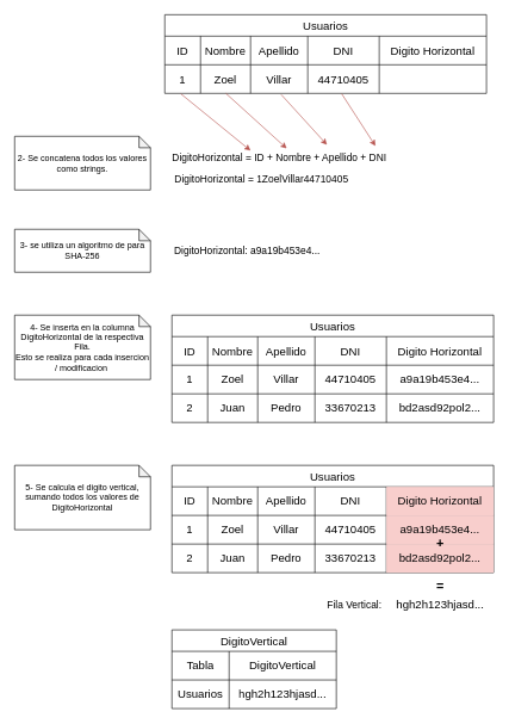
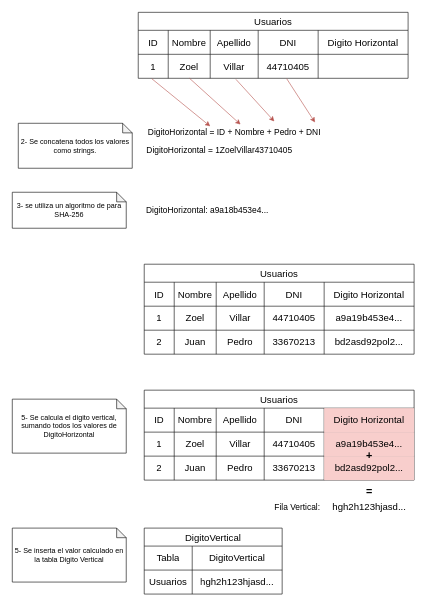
- <mxCell id="15" value="DigitoHorizontal = ID + Nombre + Apellido + DNI" style="text;html=1;align=center;verticalAlign=middle;resizable=0;points=[];autosize=1;strokeColor=none;fillColor=none;fontSize=14;" vertex="1" parent="1"><mxGeometry x="230" y="205" width="320" height="30" as="geometry" /></mxCell>
+ <mxCell id="15" value="DigitoHorizontal = ID + Nombre + Pedro + DNI" style="text;html=1;align=center;verticalAlign=middle;resizable=0;points=[];autosize=1;strokeColor=none;fillColor=none;fontSize=14;" vertex="1" parent="1"><mxGeometry x="230" y="205" width="320" height="30" as="geometry" /></mxCell>
- <mxCell id="21" value="2- Se concatena todos los valores como strings." style="shape=note;whiteSpace=wrap;html=1;backgroundOutline=1;darkOpacity=0.05;size=16;" vertex="1" parent="1"><mxGeometry x="20" y="190" width="190" height="75" as="geometry" /></mxCell>
+ <mxCell id="21" value="2- Se concatena todos los valores como strings." style="shape=note;whiteSpace=wrap;html=1;backgroundOutline=1;darkOpacity=0.05;size=16;" vertex="1" parent="1"><mxGeometry x="30" y="205" width="190" height="75" as="geometry" /></mxCell>
- <mxCell id="20" value="DigitoHorizontal = 1ZoelVillar44710405" style="text;html=1;align=center;verticalAlign=middle;resizable=0;points=[];autosize=1;strokeColor=none;fillColor=none;fontSize=14;" vertex="1" parent="1"><mxGeometry x="230" y="235" width="270" height="30" as="geometry" /></mxCell>
+ <mxCell id="20" value="DigitoHorizontal = 1ZoelVillar43710405" style="text;html=1;align=center;verticalAlign=middle;resizable=0;points=[];autosize=1;strokeColor=none;fillColor=none;fontSize=14;" vertex="1" parent="1"><mxGeometry x="230" y="235" width="270" height="30" as="geometry" /></mxCell>
- <mxCell id="23" value="DigitoHorizontal:&amp;nbsp;a9a19b453e4..." style="text;html=1;align=center;verticalAlign=middle;resizable=0;points=[];autosize=1;strokeColor=none;fillColor=none;fontSize=14;" vertex="1" parent="1"><mxGeometry x="230" y="335" width="230" height="30" as="geometry" /></mxCell>
+ <mxCell id="23" value="DigitoHorizontal:&amp;nbsp;a9a18b453e4..." style="text;html=1;align=center;verticalAlign=middle;resizable=0;points=[];autosize=1;strokeColor=none;fillColor=none;fontSize=14;" vertex="1" parent="1"><mxGeometry x="230" y="335" width="230" height="30" as="geometry" /></mxCell>
- <mxCell id="24" value="4-&amp;nbsp;Se inserta en la columna DigitoHorizontal de la respectiva Fila.&lt;br&gt;Esto se realiza para cada insercion / modificacion&amp;nbsp;" style="shape=note;whiteSpace=wrap;html=1;backgroundOutline=1;darkOpacity=0.05;size=16;" vertex="1" parent="1"><mxGeometry x="20" y="440" width="190" height="90" as="geometry" /></mxCell>
- <mxCell id="44" value="5- Se calcula el digito vertical, sumando todos los valores de DigitoHorizontal" style="shape=note;whiteSpace=wrap;html=1;backgroundOutline=1;darkOpacity=0.05;size=16;" vertex="1" parent="1"><mxGeometry x="20" y="650" width="190" height="90" as="geometry" /></mxCell>
+ <mxCell id="44" value="5- Se calcula el digito vertical, sumando todos los valores de DigitoHorizontal" style="shape=note;whiteSpace=wrap;html=1;backgroundOutline=1;darkOpacity=0.05;size=16;" vertex="1" parent="1"><mxGeometry x="20" y="665" width="190" height="90" as="geometry" /></mxCell>
+ <mxCell id="67" value="5- Se inserta el valor calculado en la tabla Digito Vertical" style="shape=note;whiteSpace=wrap;html=1;backgroundOutline=1;darkOpacity=0.05;size=16;" vertex="1" parent="1"><mxGeometry x="20" y="880" width="190" height="90" as="geometry" /></mxCell>
